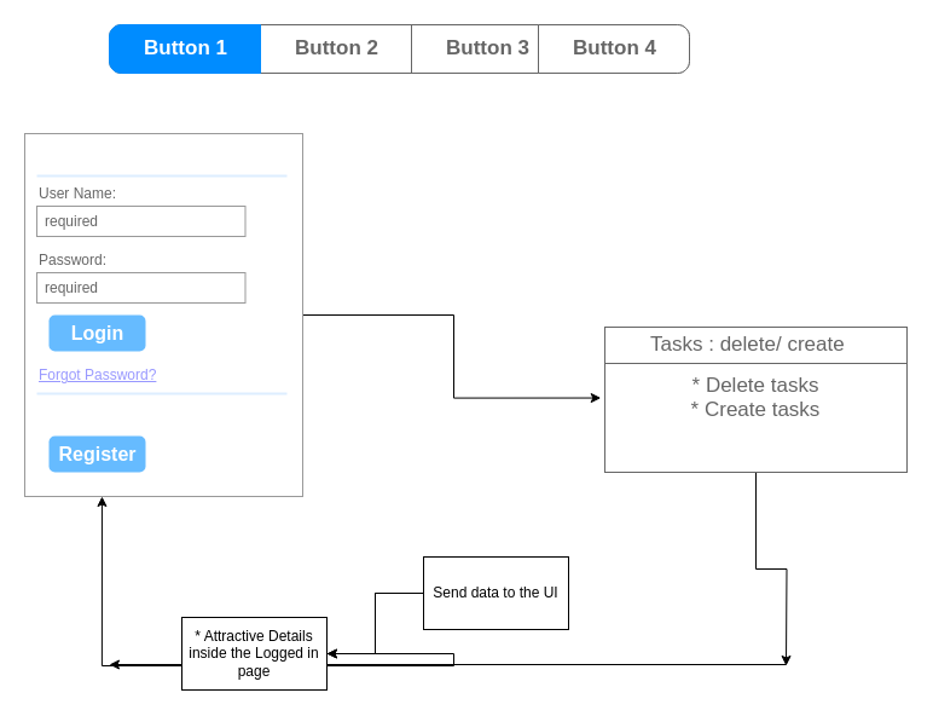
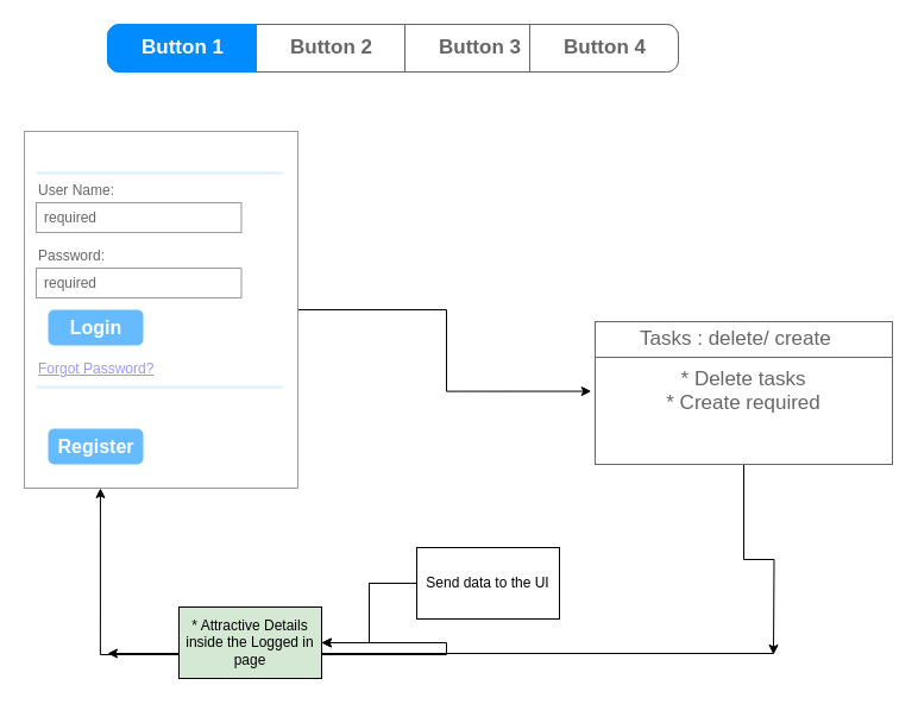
- <mxCell id="20" value="* Delete tasks&lt;br&gt;* Create tasks&lt;br&gt;" style="strokeWidth=1;shadow=0;dashed=0;align=center;html=1;shape=mxgraph.mockup.containers.rrect;rSize=0;strokeColor=#666666;fontColor=#666666;fontSize=17;verticalAlign=top;whiteSpace=wrap;fillColor=#ffffff;spacingTop=32;" parent="1" vertex="1"><mxGeometry x="500" y="270" width="250" height="120" as="geometry" /></mxCell>
+ <mxCell id="20" value="* Delete tasks&lt;br&gt;* Create required&lt;br&gt;" style="strokeWidth=1;shadow=0;dashed=0;align=center;html=1;shape=mxgraph.mockup.containers.rrect;rSize=0;strokeColor=#666666;fontColor=#666666;fontSize=17;verticalAlign=top;whiteSpace=wrap;fillColor=#ffffff;spacingTop=32;" parent="1" vertex="1"><mxGeometry x="500" y="270" width="250" height="120" as="geometry" /></mxCell>
- <mxCell id="27" value="* Attractive Details inside the Logged in page" style="whiteSpace=wrap;html=1;" parent="1" vertex="1"><mxGeometry x="150" y="510" width="120" height="60" as="geometry" /></mxCell>
+ <mxCell id="27" value="* Attractive Details inside the Logged in page" style="whiteSpace=wrap;html=1;fillColor=#d5e8d4;" parent="1" vertex="1"><mxGeometry x="150" y="510" width="120" height="60" as="geometry" /></mxCell>
